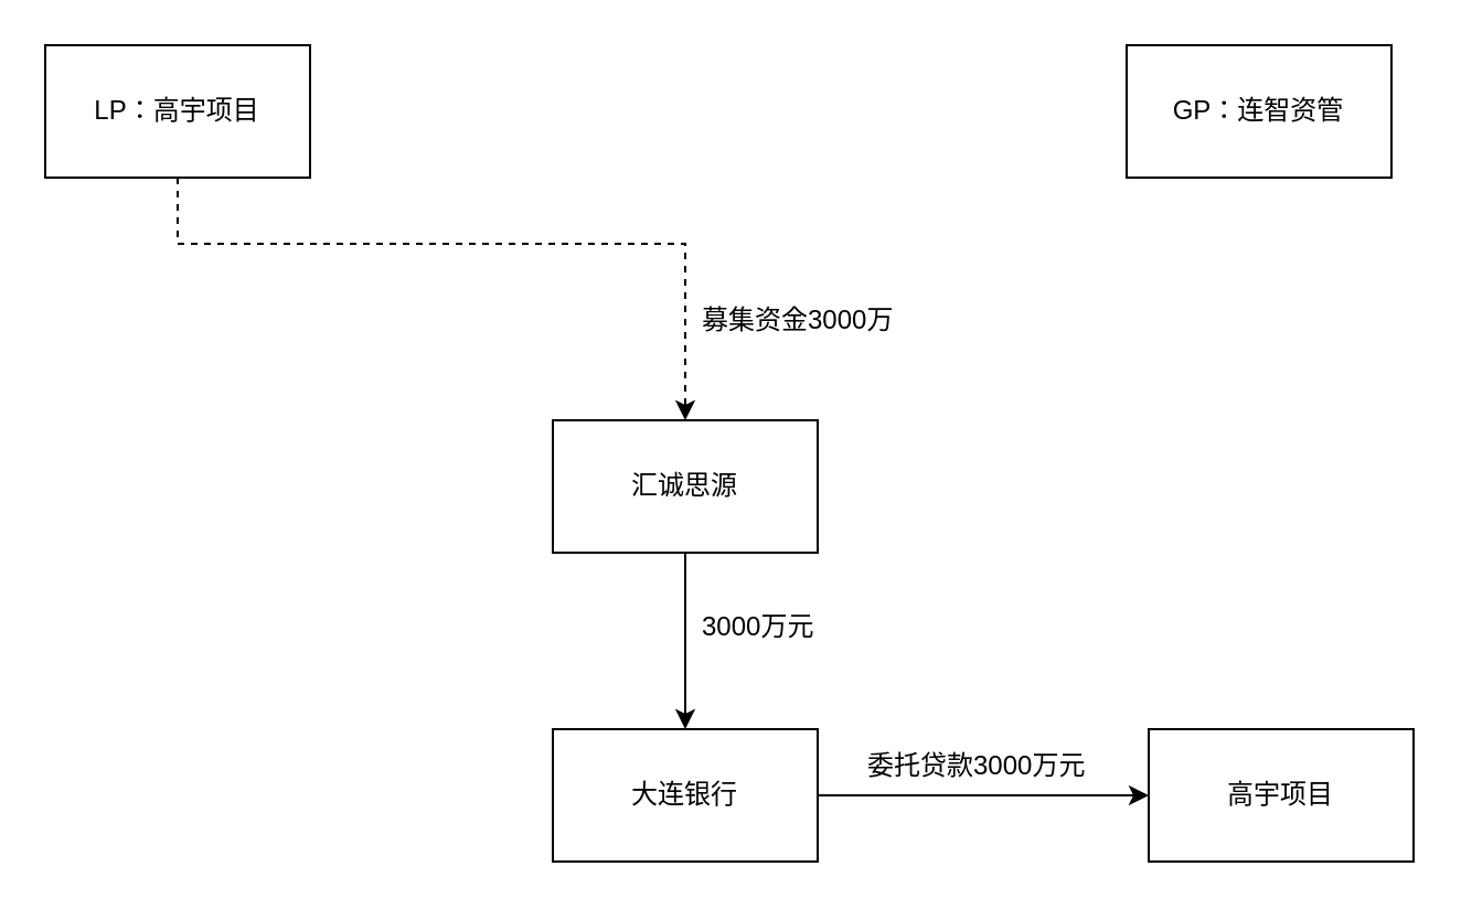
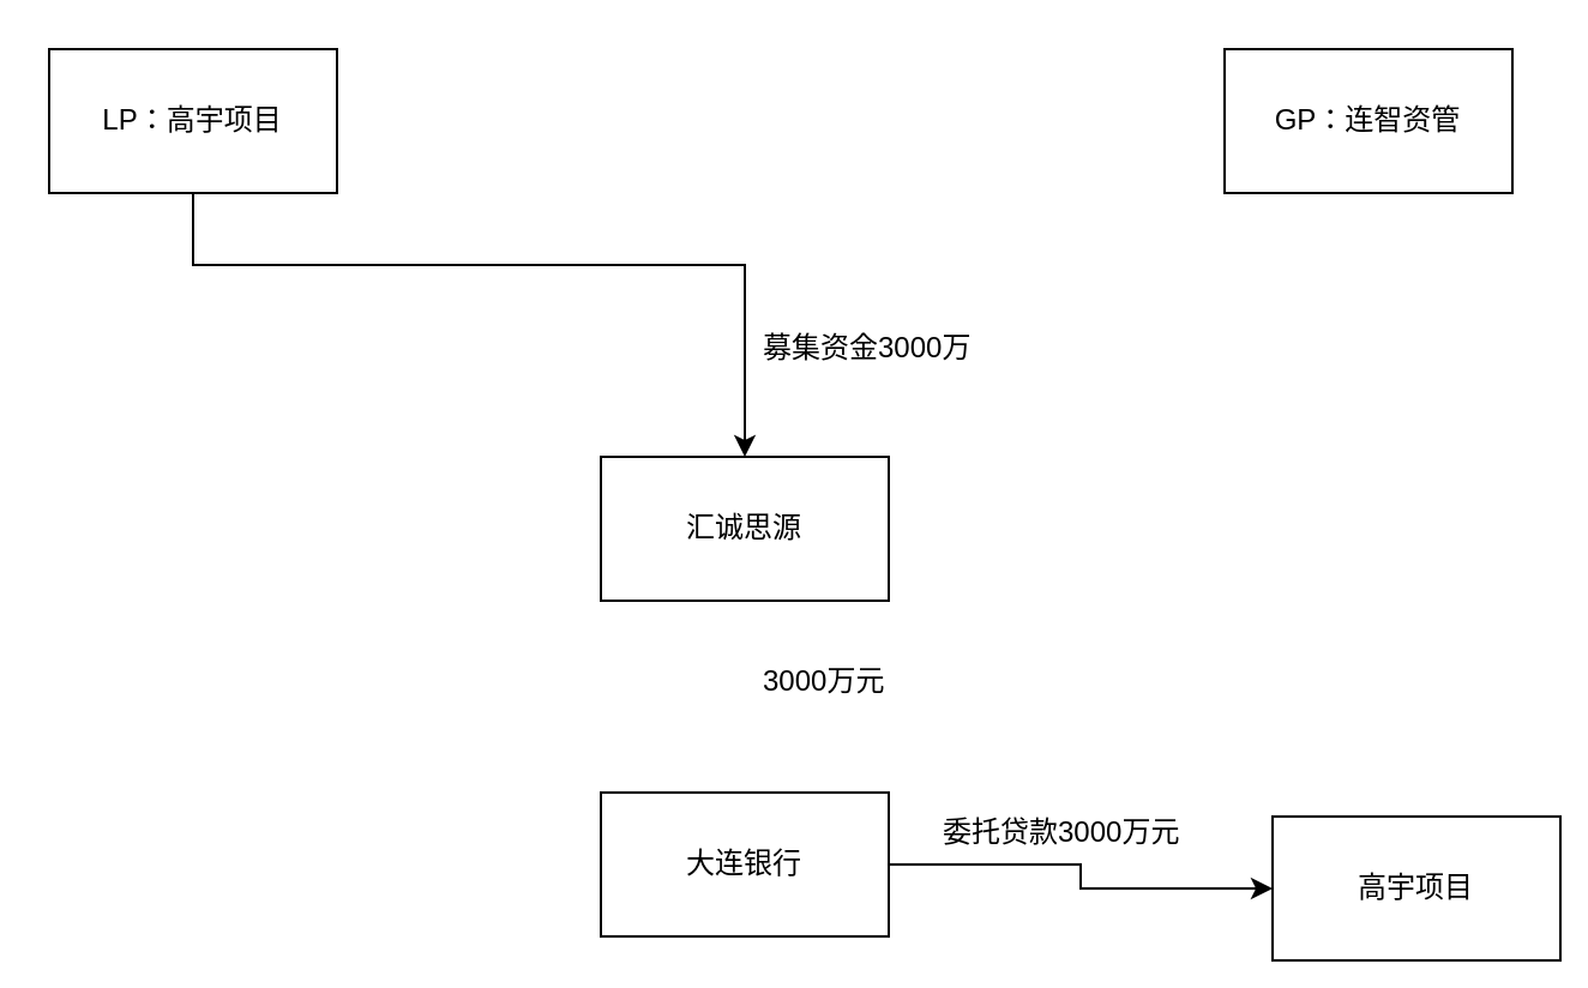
- <mxCell id="2" value="" style="edgeStyle=orthogonalEdgeStyle;rounded=0;orthogonalLoop=1;jettySize=auto;html=1;dashed=1;" parent="1" source="3" target="6" edge="1"><mxGeometry relative="1" as="geometry"><Array as="points"><mxPoint x="80" y="110" /><mxPoint x="310" y="110" /></Array></mxGeometry></mxCell>
+ <mxCell id="2" value="" style="edgeStyle=orthogonalEdgeStyle;rounded=0;orthogonalLoop=1;jettySize=auto;html=1;" parent="1" source="3" target="6" edge="1"><mxGeometry relative="1" as="geometry"><Array as="points"><mxPoint x="80" y="110" /><mxPoint x="310" y="110" /></Array></mxGeometry></mxCell>
- <mxCell id="5" value="" style="edgeStyle=orthogonalEdgeStyle;rounded=0;orthogonalLoop=1;jettySize=auto;html=1;" parent="1" source="6" target="8" edge="1"><mxGeometry relative="1" as="geometry" /></mxCell>
- <mxCell id="9" value="高宇项目" style="rounded=0;whiteSpace=wrap;html=1;" parent="1" vertex="1"><mxGeometry x="520" y="330" width="120" height="60" as="geometry" /></mxCell>
+ <mxCell id="9" value="高宇项目" style="rounded=0;whiteSpace=wrap;html=1;" parent="1" vertex="1"><mxGeometry x="530" y="340" width="120" height="60" as="geometry" /></mxCell>
